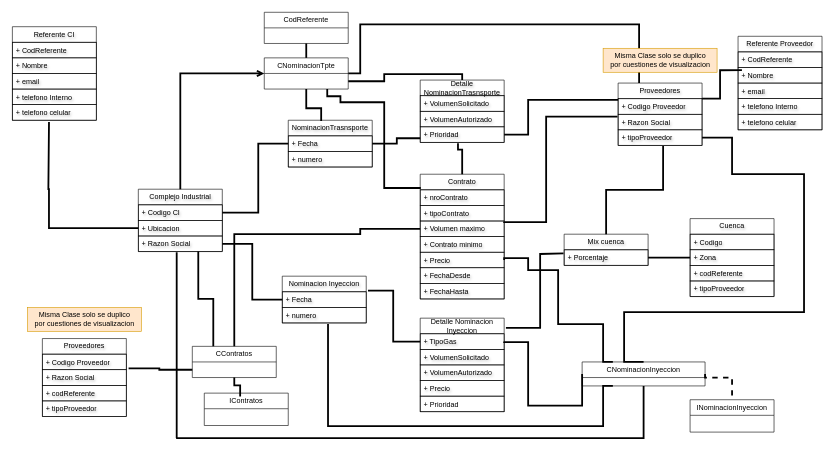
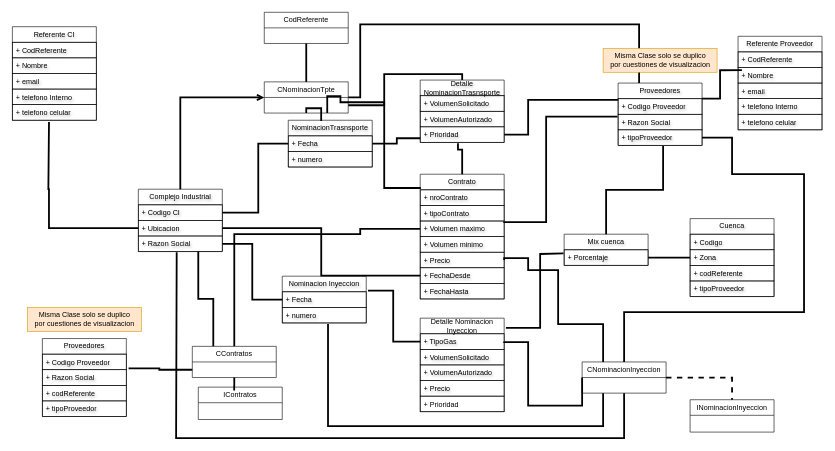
- <mxCell id="64" value="CNominacionTpte" style="swimlane;fontStyle=0;childLayout=stackLayout;horizontal=1;startSize=26;horizontalStack=0;resizeParent=1;resizeParentMax=0;resizeLast=0;collapsible=1;marginBottom=0;whiteSpace=wrap;html=1;strokeColor=light-dark(#000000,#000000);swimlaneFillColor=none;fillColor=#FFFFFF;fontColor=light-dark(#000000,#000000);" parent="1" vertex="1"><mxGeometry x="440" y="96" width="140" height="52" as="geometry" /></mxCell>
+ <mxCell id="64" value="CNominacionTpte" style="swimlane;fontStyle=0;childLayout=stackLayout;horizontal=1;startSize=26;horizontalStack=0;resizeParent=1;resizeParentMax=0;resizeLast=0;collapsible=1;marginBottom=0;whiteSpace=wrap;html=1;strokeColor=light-dark(#000000,#000000);swimlaneFillColor=none;fillColor=#FFFFFF;fontColor=light-dark(#000000,#000000);" parent="1" vertex="1"><mxGeometry x="440" y="136" width="140" height="52" as="geometry" /></mxCell>
+ <mxCell id="55" value="" style="endArrow=none;html=1;rounded=0;exitX=1;exitY=0.5;exitDx=0;exitDy=0;entryX=0;entryY=0.5;entryDx=0;entryDy=0;edgeStyle=orthogonalEdgeStyle;strokeColor=#000000;fontColor=light-dark(#000000,#000000);textShadow=1;labelBackgroundColor=none;strokeWidth=3;" parent="1" source="4" target="42" edge="1"><mxGeometry width="50" height="50" relative="1" as="geometry"><mxPoint x="260" y="379" as="sourcePoint" /><mxPoint x="700" y="369" as="targetPoint" /></mxGeometry></mxCell>
- <mxCell id="40" value="+ Contrato minimo" style="text;strokeColor=#000000;fillColor=none;align=left;verticalAlign=top;spacingLeft=4;spacingRight=4;overflow=hidden;rotatable=0;points=[[0,0.5],[1,0.5]];portConstraint=eastwest;whiteSpace=wrap;html=1;fontColor=light-dark(#000000,#000000);textShadow=1;labelBackgroundColor=none;" parent="36" vertex="1"><mxGeometry y="104" width="140" height="26" as="geometry" /></mxCell>
+ <mxCell id="40" value="+ Volumen minimo" style="text;strokeColor=#000000;fillColor=none;align=left;verticalAlign=top;spacingLeft=4;spacingRight=4;overflow=hidden;rotatable=0;points=[[0,0.5],[1,0.5]];portConstraint=eastwest;whiteSpace=wrap;html=1;fontColor=light-dark(#000000,#000000);textShadow=1;labelBackgroundColor=none;" parent="36" vertex="1"><mxGeometry y="104" width="140" height="26" as="geometry" /></mxCell>
- <mxCell id="72" value="CNominacionInyeccion" style="swimlane;fontStyle=0;childLayout=stackLayout;horizontal=1;startSize=26;horizontalStack=0;resizeParent=1;resizeParentMax=0;resizeLast=0;collapsible=1;marginBottom=0;whiteSpace=wrap;html=1;strokeColor=light-dark(#000000,#000000);swimlaneFillColor=none;fillColor=#FFFFFF;fontColor=light-dark(#000000,#000000);" parent="1" vertex="1"><mxGeometry x="970" y="603" width="205" height="40" as="geometry" /></mxCell>
+ <mxCell id="72" value="CNominacionInyeccion" style="swimlane;fontStyle=0;childLayout=stackLayout;horizontal=1;startSize=26;horizontalStack=0;resizeParent=1;resizeParentMax=0;resizeLast=0;collapsible=1;marginBottom=0;whiteSpace=wrap;html=1;strokeColor=light-dark(#000000,#000000);swimlaneFillColor=none;fillColor=#FFFFFF;fontColor=light-dark(#000000,#000000);" parent="1" vertex="1"><mxGeometry x="970" y="603" width="140" height="52" as="geometry" /></mxCell>
- <mxCell id="88" value="IContratos" style="swimlane;fontStyle=0;childLayout=stackLayout;horizontal=1;startSize=26;horizontalStack=0;resizeParent=1;resizeParentMax=0;resizeLast=0;collapsible=1;marginBottom=0;whiteSpace=wrap;html=1;strokeColor=light-dark(#000000,#000000);swimlaneFillColor=none;fillColor=#FFFFFF;fontColor=light-dark(#000000,#000000);" parent="1" vertex="1"><mxGeometry x="340" y="655" width="140" height="54" as="geometry" /></mxCell>
+ <mxCell id="88" value="IContratos" style="swimlane;fontStyle=0;childLayout=stackLayout;horizontal=1;startSize=26;horizontalStack=0;resizeParent=1;resizeParentMax=0;resizeLast=0;collapsible=1;marginBottom=0;whiteSpace=wrap;html=1;strokeColor=light-dark(#000000,#000000);swimlaneFillColor=none;fillColor=#FFFFFF;fontColor=light-dark(#000000,#000000);" parent="1" vertex="1"><mxGeometry x="330" y="645" width="140" height="54" as="geometry" /></mxCell>
